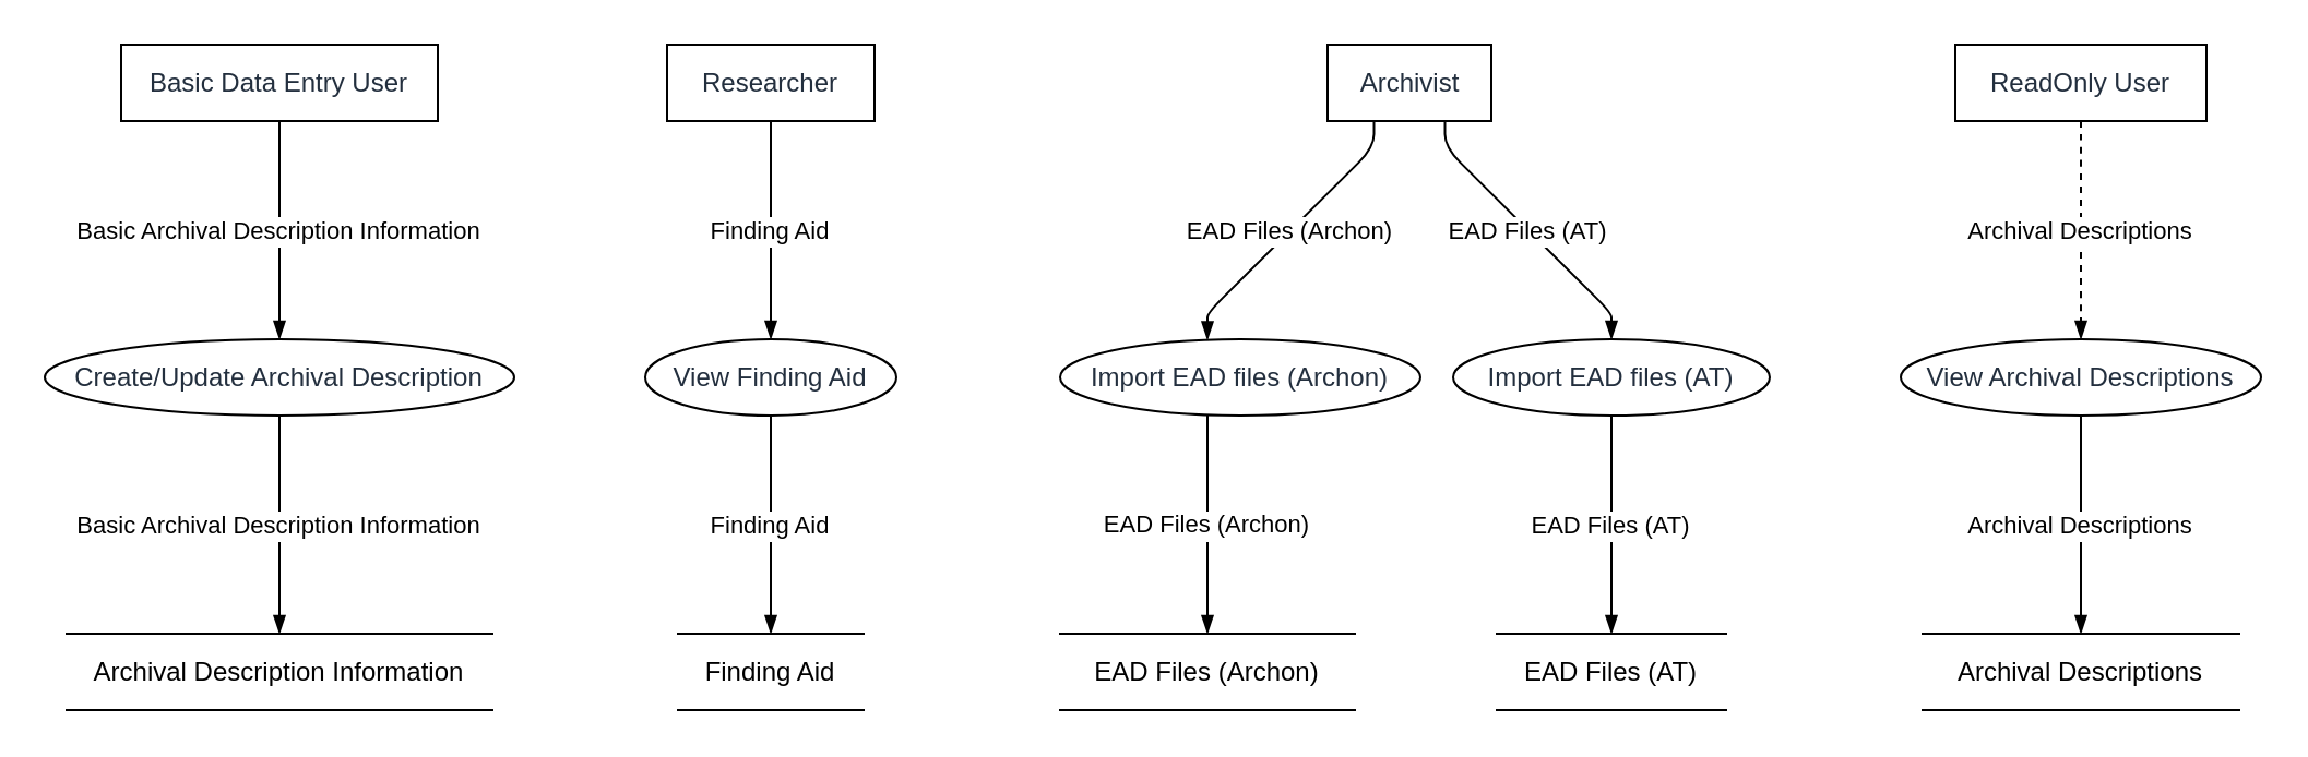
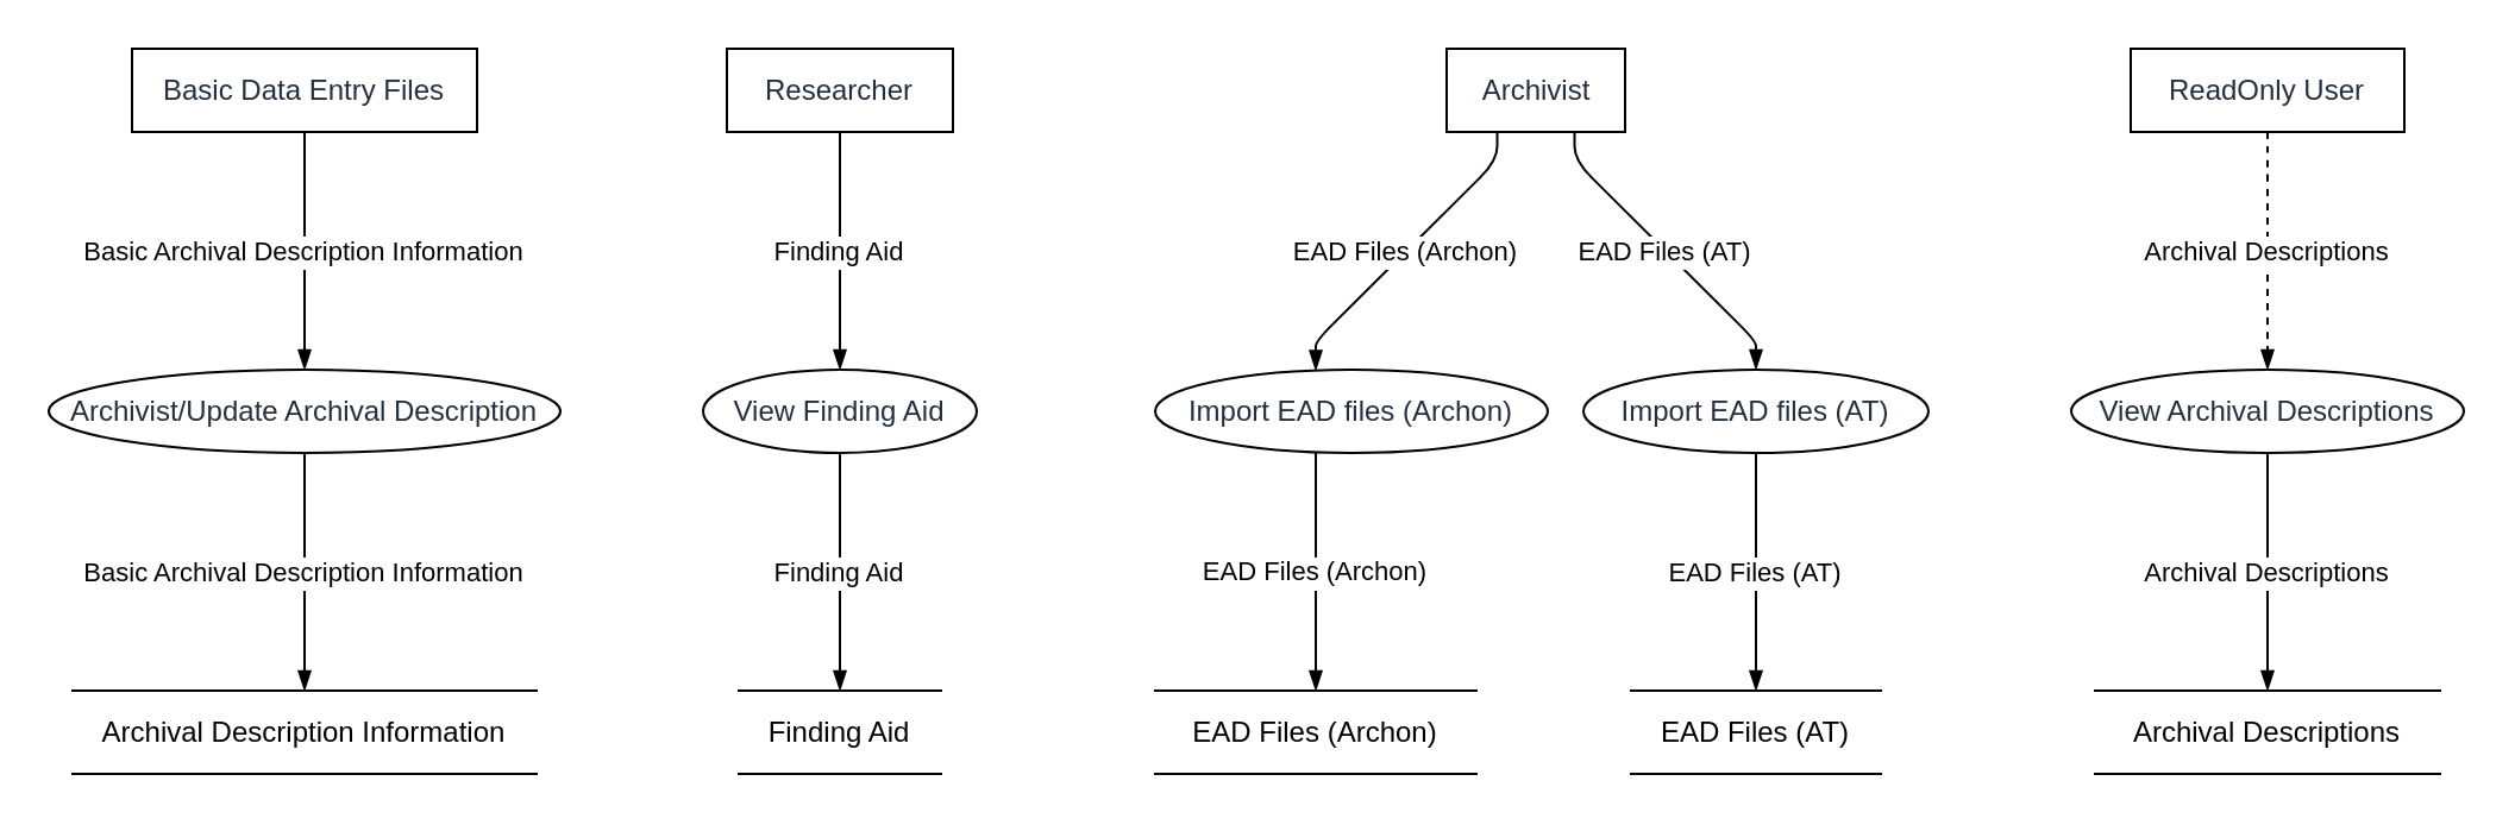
- <mxCell id="2" value="Basic Data Entry User" style="shape=rectangle;whiteSpace=wrap;html=1;fillColor=#ffffff;strokeColor=#000000;align=center;verticalAlign=middle;fontColor=#232F3E;" vertex="1" parent="1"><mxGeometry x="55" width="145" height="35" as="geometry" y="20" /></mxCell>
+ <mxCell id="2" value="Basic Data Entry Files" style="shape=rectangle;whiteSpace=wrap;html=1;fillColor=#ffffff;strokeColor=#000000;align=center;verticalAlign=middle;fontColor=#232F3E;" vertex="1" parent="1"><mxGeometry x="55" width="145" height="35" as="geometry" y="20" /></mxCell>
- <mxCell id="3" value="Create/Update Archival Description" style="shape=ellipse;perimeter=ellipsePerimeter;whiteSpace=wrap;html=1;fillColor=#ffffff;strokeColor=#000000;align=center;verticalAlign=middle;fontColor=#232F3E;" vertex="1" parent="1"><mxGeometry y="155" width="215" height="35" as="geometry" x="20" /></mxCell>
+ <mxCell id="3" value="Archivist/Update Archival Description" style="shape=ellipse;perimeter=ellipsePerimeter;whiteSpace=wrap;html=1;fillColor=#ffffff;strokeColor=#000000;align=center;verticalAlign=middle;fontColor=#232F3E;" vertex="1" parent="1"><mxGeometry y="155" width="215" height="35" as="geometry" x="20" /></mxCell>
